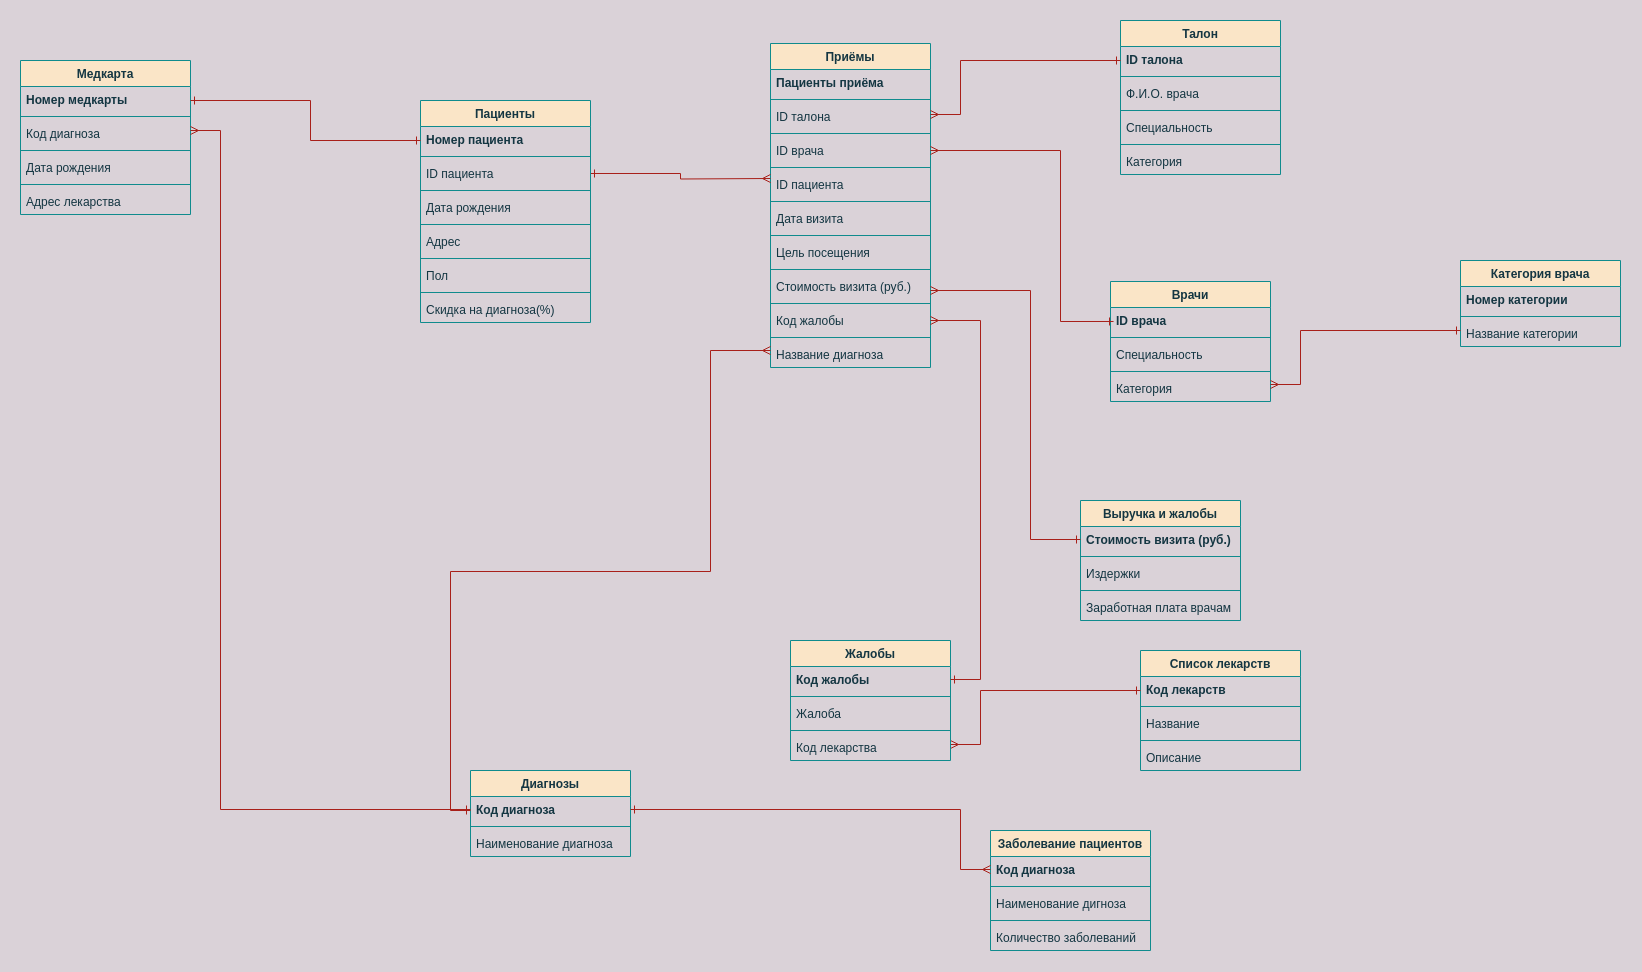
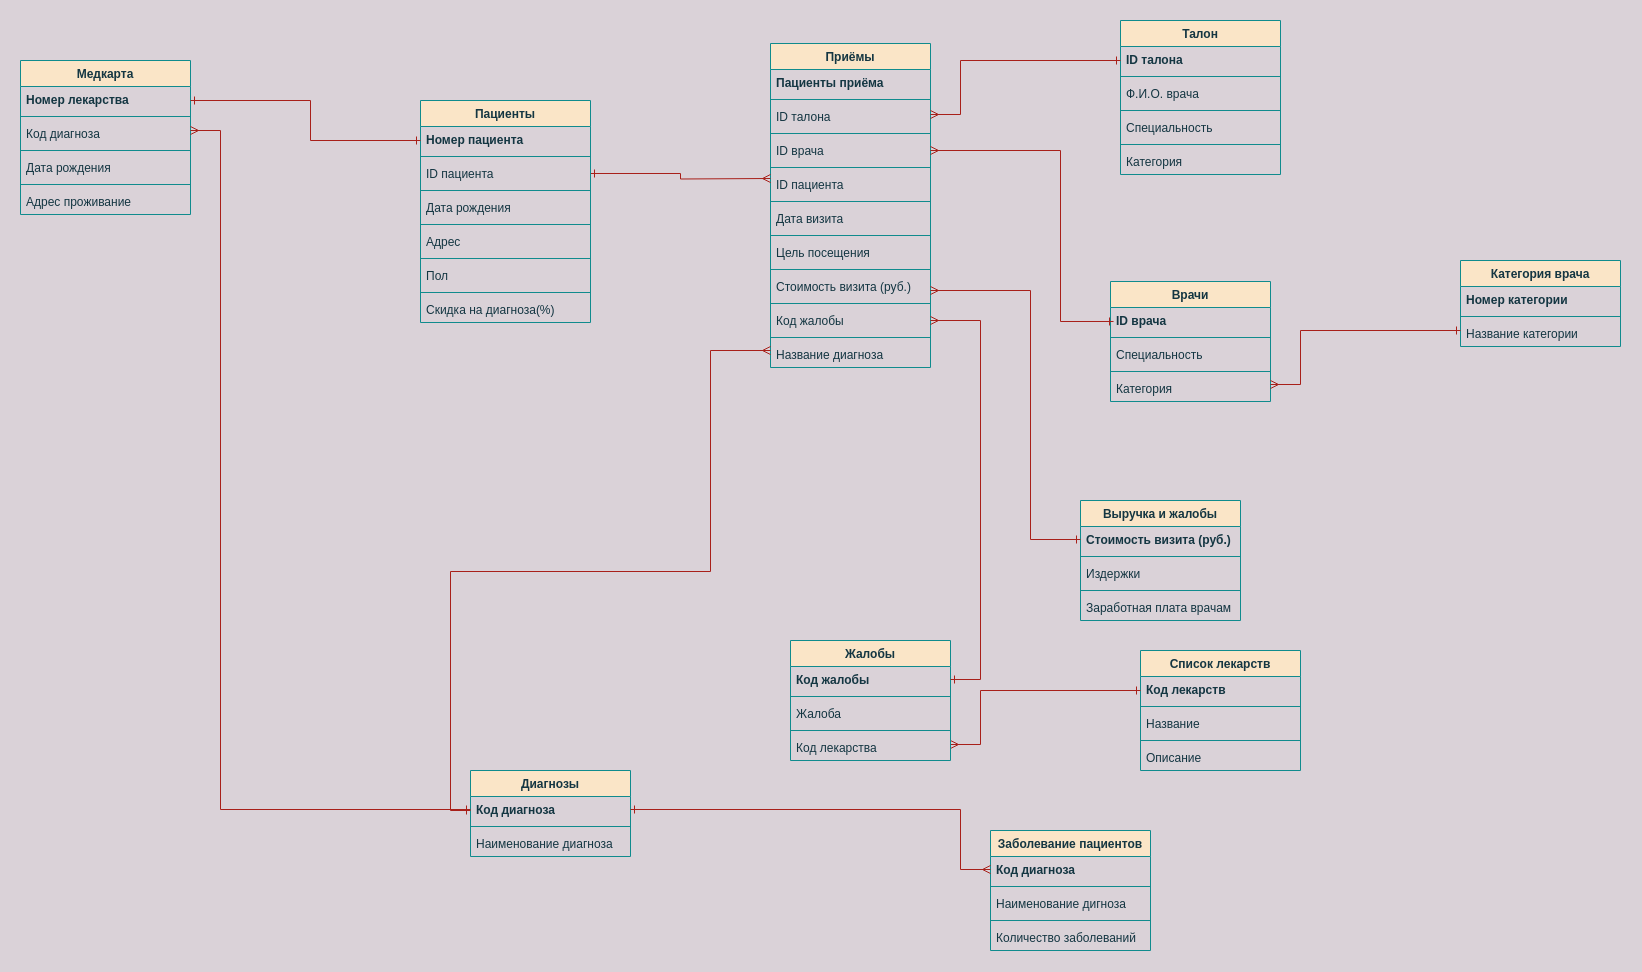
- <mxCell id="34" value="Номер медкарты" style="text;strokeColor=none;fillColor=none;align=left;verticalAlign=top;spacingLeft=4;spacingRight=4;overflow=hidden;rotatable=0;points=[[0,0.5],[1,0.5]];portConstraint=eastwest;fontStyle=1;fontColor=#143642;" vertex="1" parent="33"><mxGeometry y="26" width="170" height="26" as="geometry" /></mxCell>
+ <mxCell id="34" value="Номер лекарства" style="text;strokeColor=none;fillColor=none;align=left;verticalAlign=top;spacingLeft=4;spacingRight=4;overflow=hidden;rotatable=0;points=[[0,0.5],[1,0.5]];portConstraint=eastwest;fontStyle=1;fontColor=#143642;" vertex="1" parent="33"><mxGeometry y="26" width="170" height="26" as="geometry" /></mxCell>
- <mxCell id="40" value="Адрес лекарства" style="text;strokeColor=none;fillColor=none;align=left;verticalAlign=top;spacingLeft=4;spacingRight=4;overflow=hidden;rotatable=0;points=[[0,0.5],[1,0.5]];portConstraint=eastwest;fontColor=#143642;" vertex="1" parent="33"><mxGeometry y="128" width="170" height="26" as="geometry" /></mxCell>
+ <mxCell id="40" value="Адрес проживание" style="text;strokeColor=none;fillColor=none;align=left;verticalAlign=top;spacingLeft=4;spacingRight=4;overflow=hidden;rotatable=0;points=[[0,0.5],[1,0.5]];portConstraint=eastwest;fontColor=#143642;" vertex="1" parent="33"><mxGeometry y="128" width="170" height="26" as="geometry" /></mxCell>
